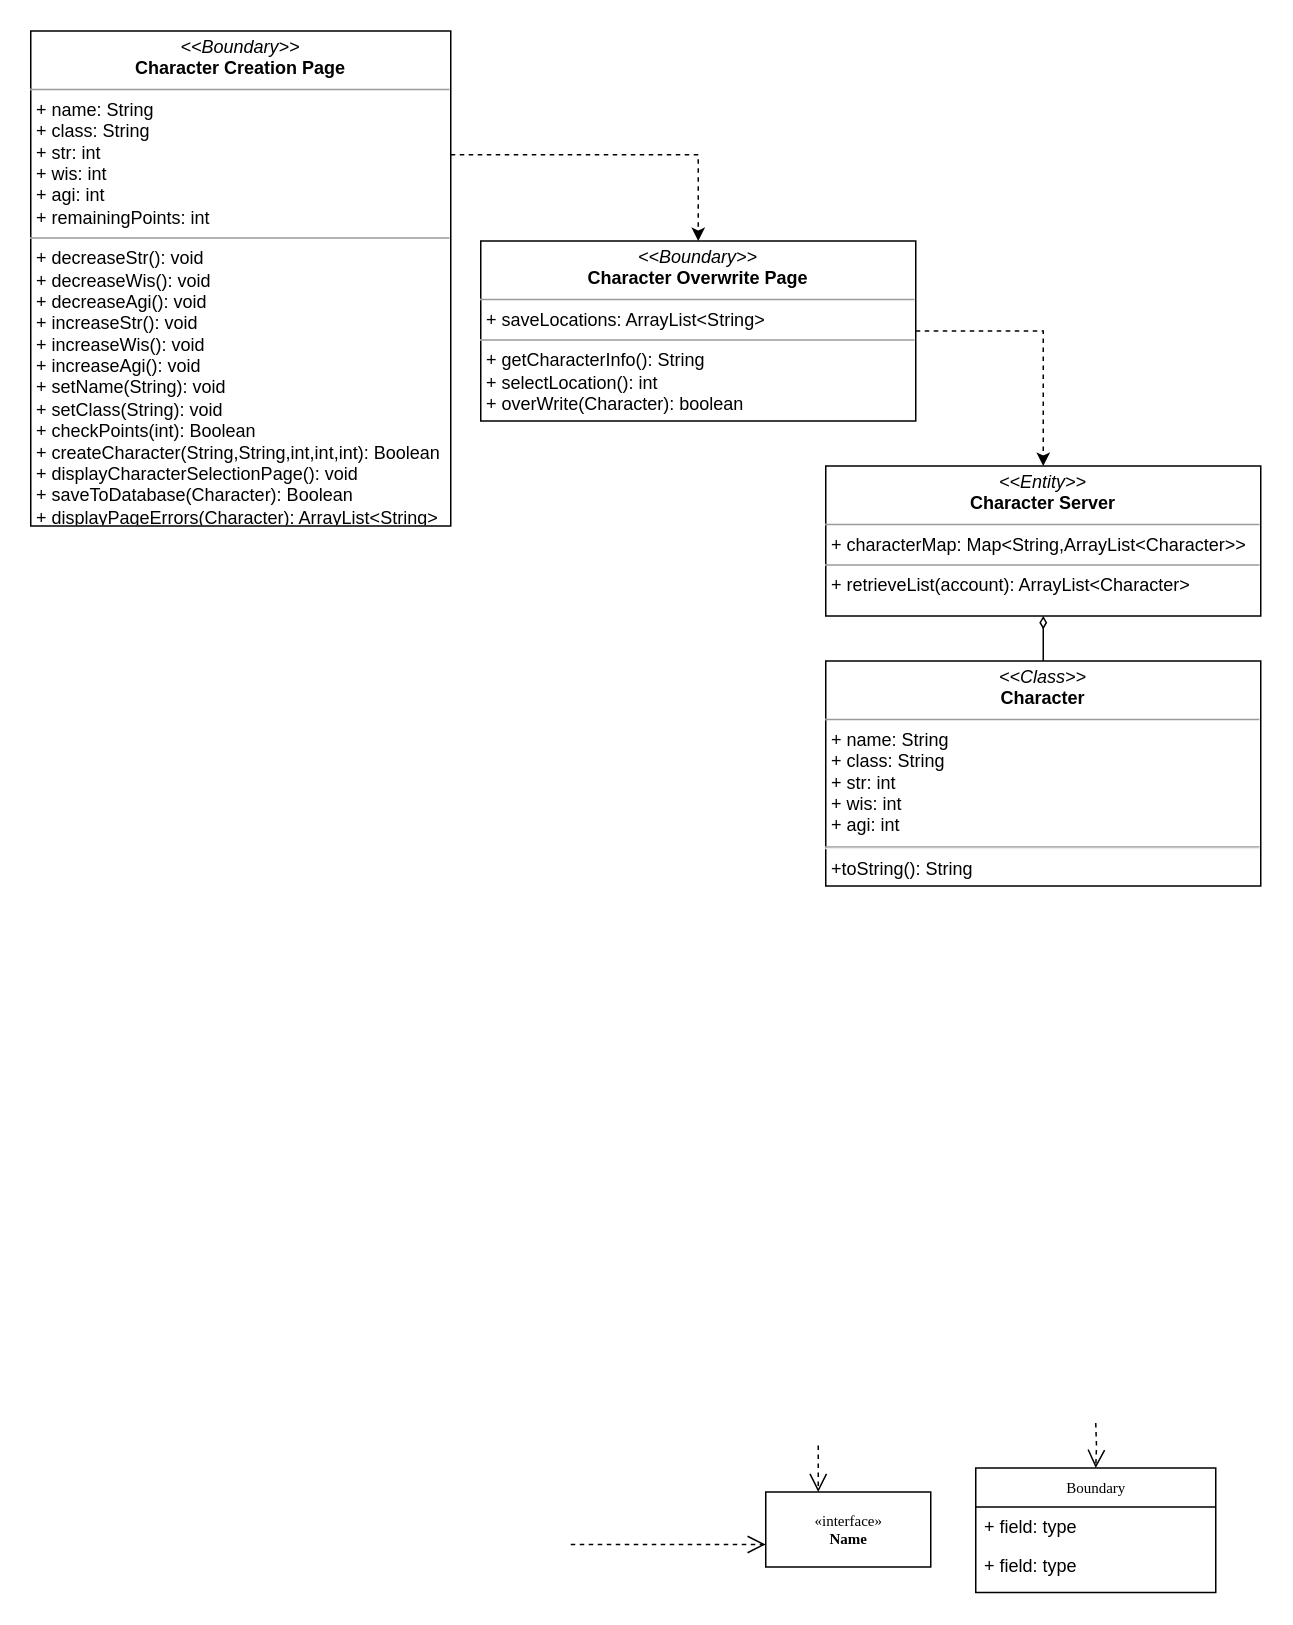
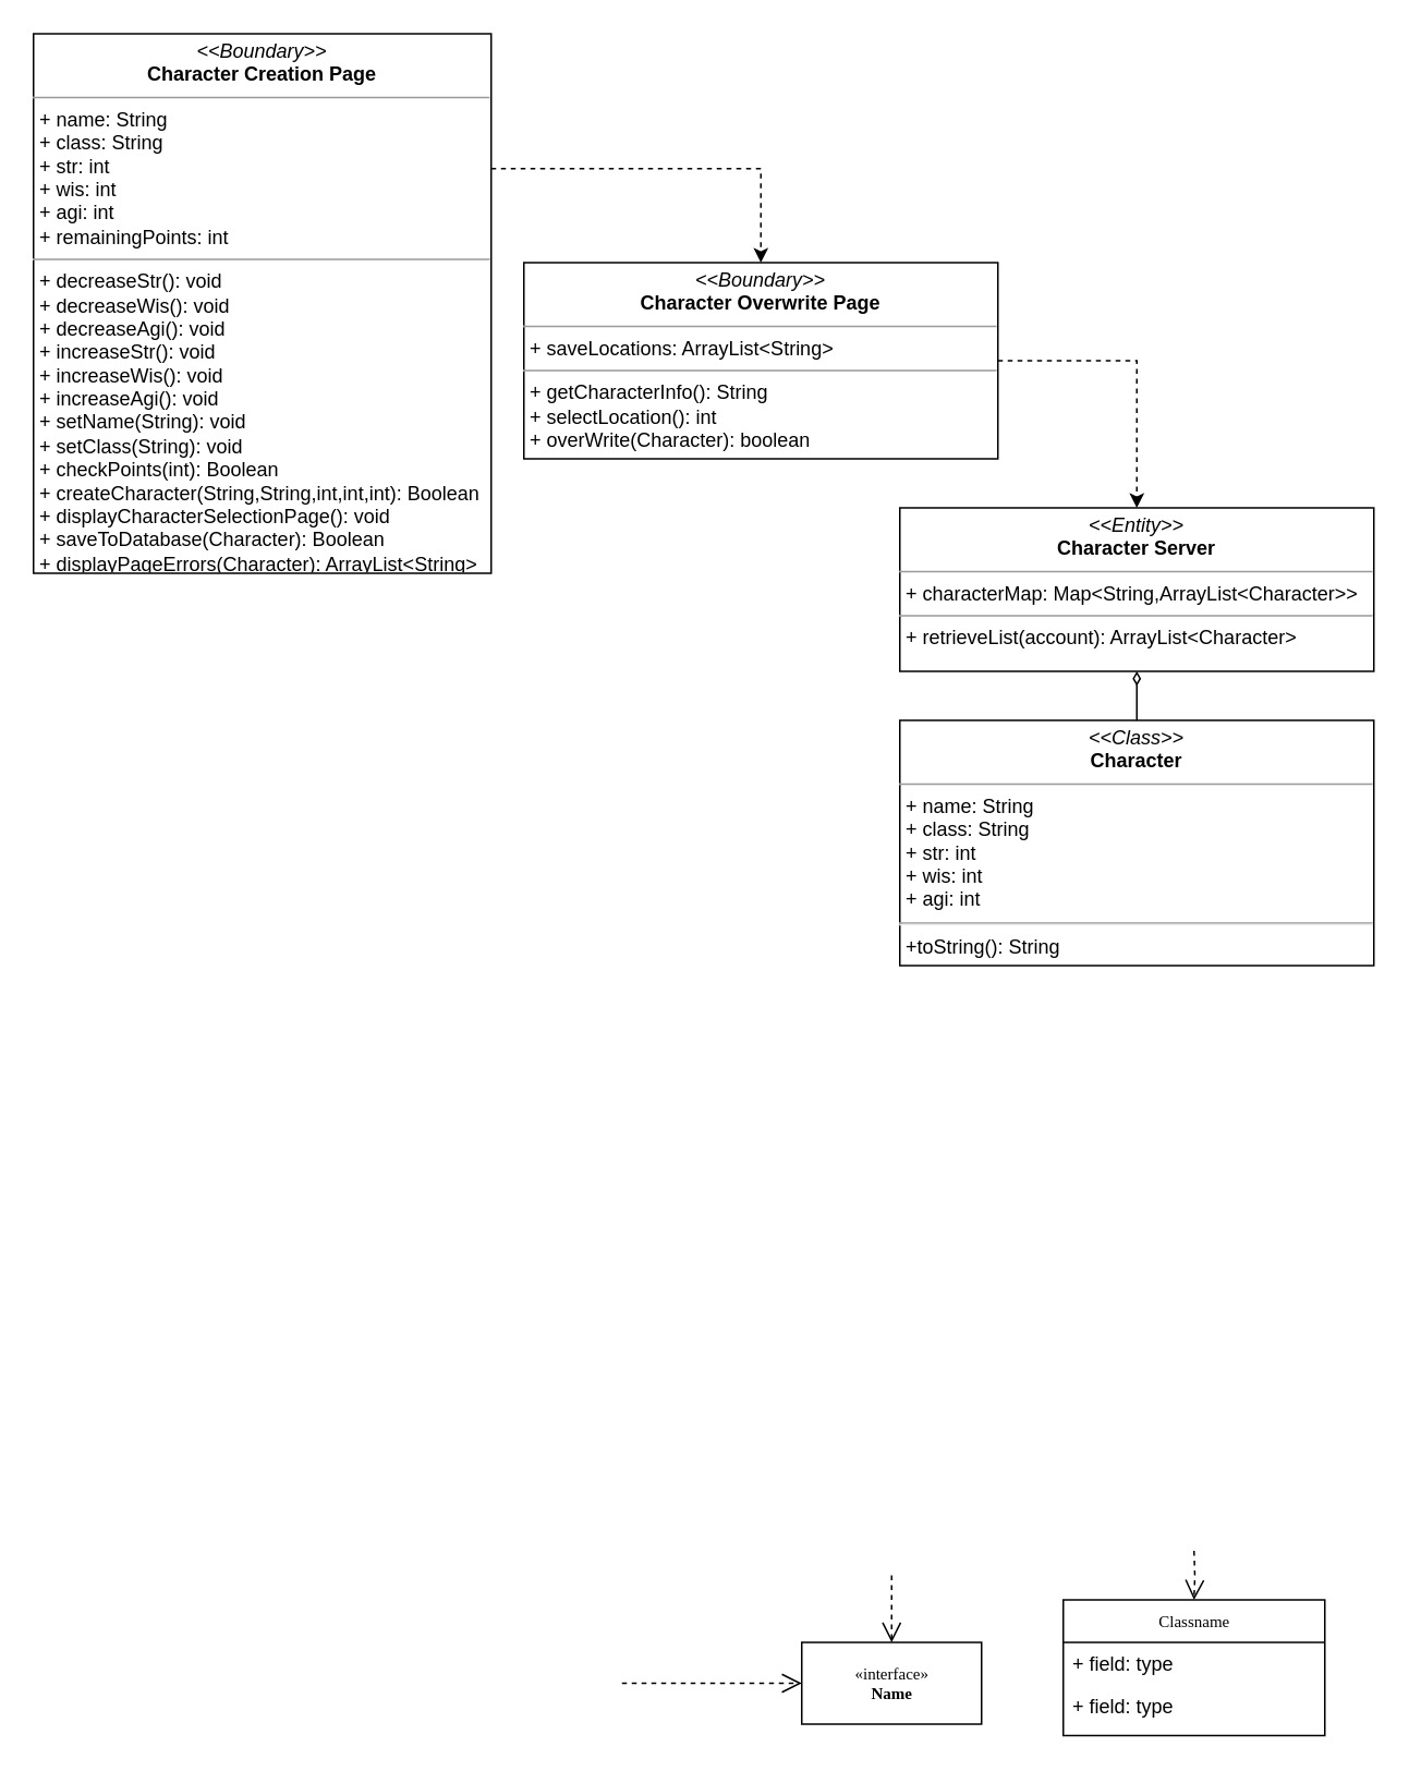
- <mxCell id="2" value="Boundary" style="swimlane;html=1;fontStyle=0;childLayout=stackLayout;horizontal=1;startSize=26;fillColor=none;horizontalStack=0;resizeParent=1;resizeLast=0;collapsible=1;marginBottom=0;swimlaneFillColor=#ffffff;rounded=0;shadow=0;comic=0;labelBackgroundColor=none;strokeWidth=1;fontFamily=Verdana;fontSize=10;align=center;" parent="1" vertex="1"><mxGeometry x="650" y="978" width="160" height="83" as="geometry" /></mxCell>
+ <mxCell id="2" value="Classname" style="swimlane;html=1;fontStyle=0;childLayout=stackLayout;horizontal=1;startSize=26;fillColor=none;horizontalStack=0;resizeParent=1;resizeLast=0;collapsible=1;marginBottom=0;swimlaneFillColor=#ffffff;rounded=0;shadow=0;comic=0;labelBackgroundColor=none;strokeWidth=1;fontFamily=Verdana;fontSize=10;align=center;" parent="1" vertex="1"><mxGeometry x="650" y="978" width="160" height="83" as="geometry" /></mxCell>
- <mxCell id="6" value="&amp;laquo;interface&amp;raquo;&lt;br&gt;&lt;b&gt;Name&lt;/b&gt;" style="html=1;rounded=0;shadow=0;comic=0;labelBackgroundColor=none;strokeWidth=1;fontFamily=Verdana;fontSize=10;align=center;" parent="1" vertex="1"><mxGeometry x="510" y="994" width="110" height="50" as="geometry" /></mxCell>
+ <mxCell id="6" value="&amp;laquo;interface&amp;raquo;&lt;br&gt;&lt;b&gt;Name&lt;/b&gt;" style="html=1;rounded=0;shadow=0;comic=0;labelBackgroundColor=none;strokeWidth=1;fontFamily=Verdana;fontSize=10;align=center;" parent="1" vertex="1"><mxGeometry x="490" y="1004" width="110" height="50" as="geometry" /></mxCell>
